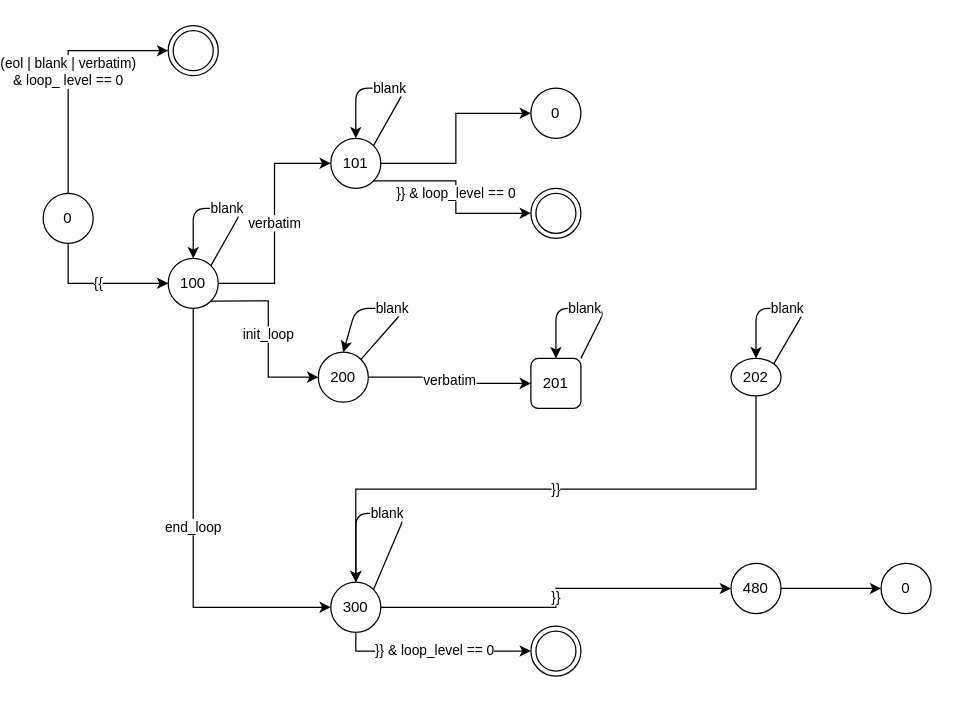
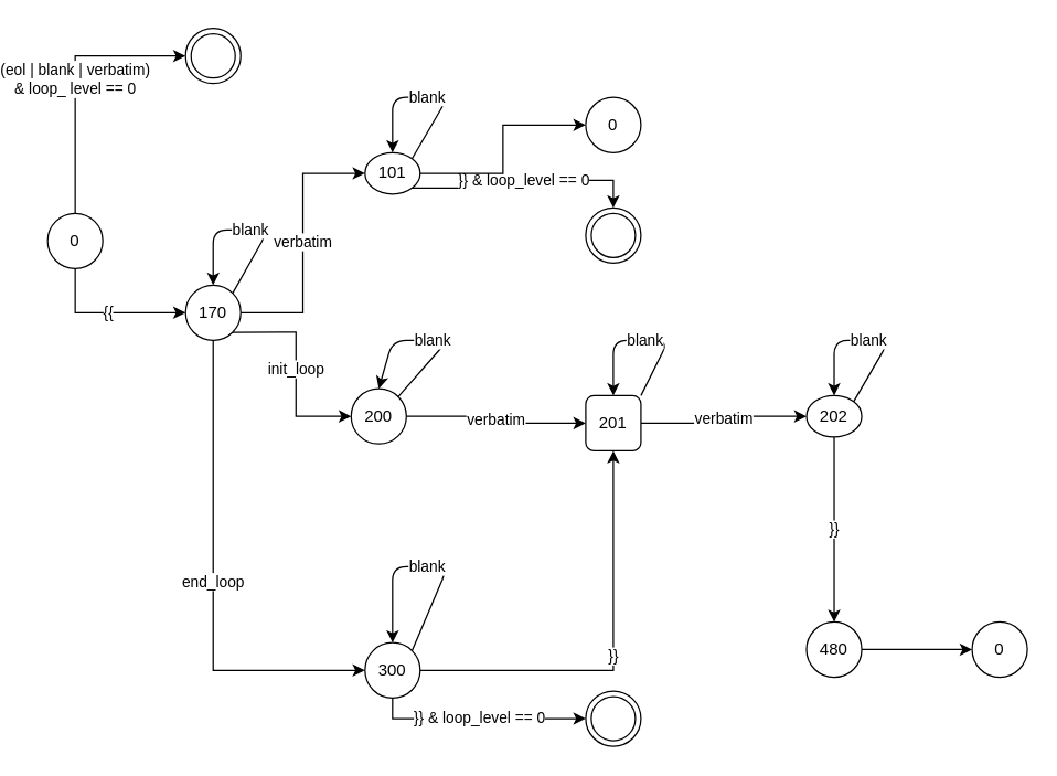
- <mxCell id="13" value="101" style="ellipse;whiteSpace=wrap;html=1;aspect=fixed;" parent="1" vertex="1"><mxGeometry x="250" y="110" width="40" height="40" as="geometry" /></mxCell>
+ <mxCell id="13" value="101" style="ellipse;whiteSpace=wrap;html=1;aspect=fixed;" parent="1" vertex="1"><mxGeometry x="250" y="110" width="40" height="30" as="geometry" /></mxCell>
- <mxCell id="9" value="100" style="ellipse;whiteSpace=wrap;html=1;aspect=fixed;" parent="1" vertex="1"><mxGeometry x="120" y="206" width="40" height="40" as="geometry" /></mxCell>
+ <mxCell id="9" value="170" style="ellipse;whiteSpace=wrap;html=1;aspect=fixed;" parent="1" vertex="1"><mxGeometry x="120" y="206" width="40" height="40" as="geometry" /></mxCell>
+ <mxCell id="18" value="&lt;div&gt;verbatim&lt;/div&gt;" style="edgeStyle=orthogonalEdgeStyle;rounded=0;orthogonalLoop=1;jettySize=auto;html=1;exitX=1;exitY=0.5;exitDx=0;exitDy=0;entryX=0;entryY=0.5;entryDx=0;entryDy=0;" parent="1" source="19" target="22" edge="1"><mxGeometry relative="1" as="geometry" /></mxCell>
- <mxCell id="21" value="}}" style="edgeStyle=orthogonalEdgeStyle;rounded=0;orthogonalLoop=1;jettySize=auto;html=1;exitX=0.5;exitY=1;exitDx=0;exitDy=0;" parent="1" source="22" target="27" edge="1"><mxGeometry relative="1" as="geometry" /></mxCell>
+ <mxCell id="21" value="}}" style="edgeStyle=orthogonalEdgeStyle;rounded=0;orthogonalLoop=1;jettySize=auto;html=1;exitX=0.5;exitY=1;exitDx=0;exitDy=0;" parent="1" source="22" target="31" edge="1"><mxGeometry relative="1" as="geometry" /></mxCell>
- <mxCell id="26" value="}}" style="edgeStyle=orthogonalEdgeStyle;rounded=0;orthogonalLoop=1;jettySize=auto;html=1;" parent="1" source="27" target="31" edge="1"><mxGeometry relative="1" as="geometry" /></mxCell>
+ <mxCell id="26" value="}}" style="edgeStyle=orthogonalEdgeStyle;rounded=0;orthogonalLoop=1;jettySize=auto;html=1;" parent="1" source="27" target="19" edge="1"><mxGeometry relative="1" as="geometry" /></mxCell>
